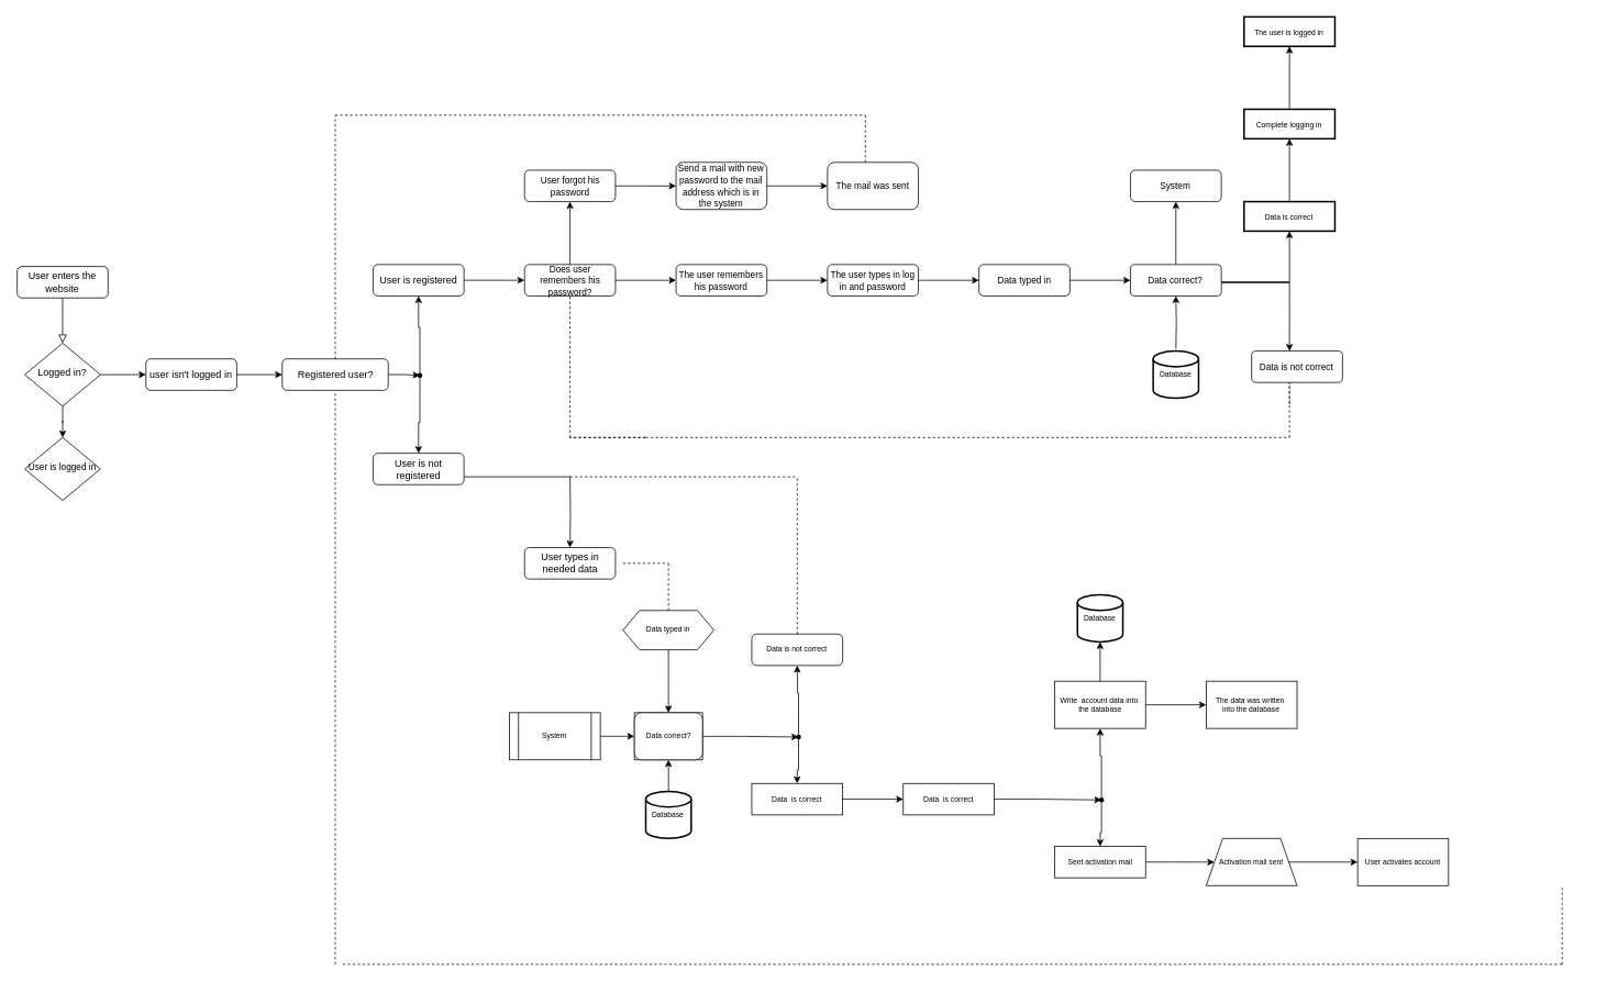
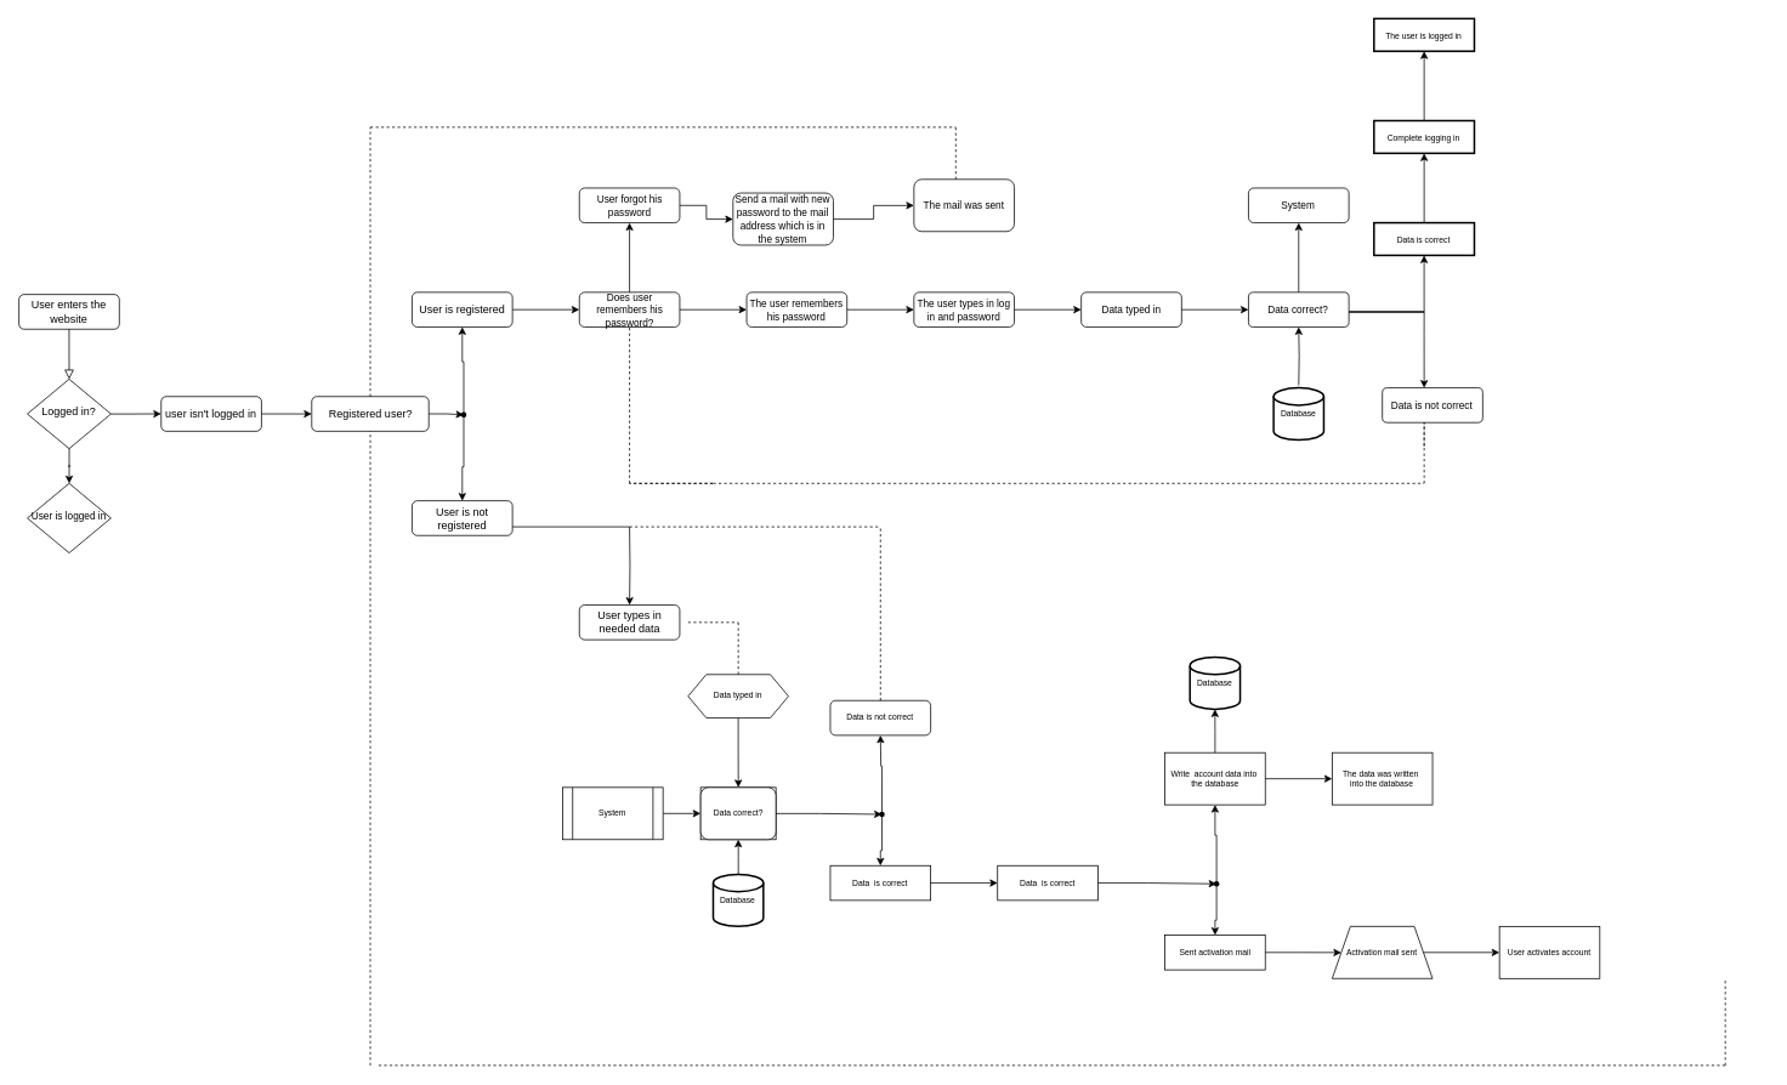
- <mxCell id="17" value="&lt;span style=&quot;font-size: 11px&quot;&gt;Send a mail with new password&amp;nbsp;&lt;/span&gt;&lt;span style=&quot;font-size: 11px&quot;&gt;to the mail address&amp;nbsp;which is in the system&lt;/span&gt;" style="rounded=1;whiteSpace=wrap;html=1;fontSize=12;glass=0;strokeWidth=1;shadow=0;" parent="2" vertex="1"><mxGeometry x="799.234" y="176.556" width="110.239" height="57.261" as="geometry" /></mxCell>
+ <mxCell id="17" value="&lt;span style=&quot;font-size: 11px&quot;&gt;Send a mail with new password&amp;nbsp;&lt;/span&gt;&lt;span style=&quot;font-size: 11px&quot;&gt;to the mail address&amp;nbsp;which is in the system&lt;/span&gt;" style="rounded=1;whiteSpace=wrap;html=1;fontSize=12;glass=0;strokeWidth=1;shadow=0;" parent="2" vertex="1"><mxGeometry x="784.234" y="191.556" width="110.239" height="57.261" as="geometry" /></mxCell>
